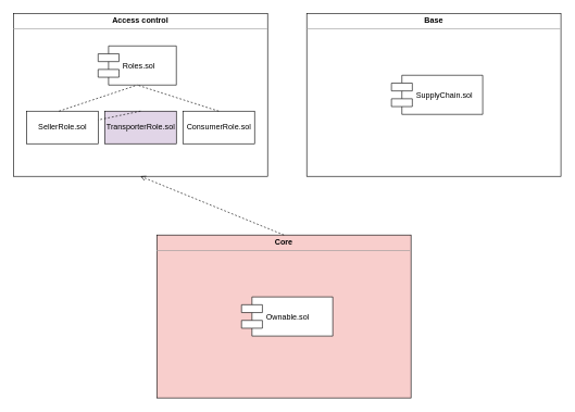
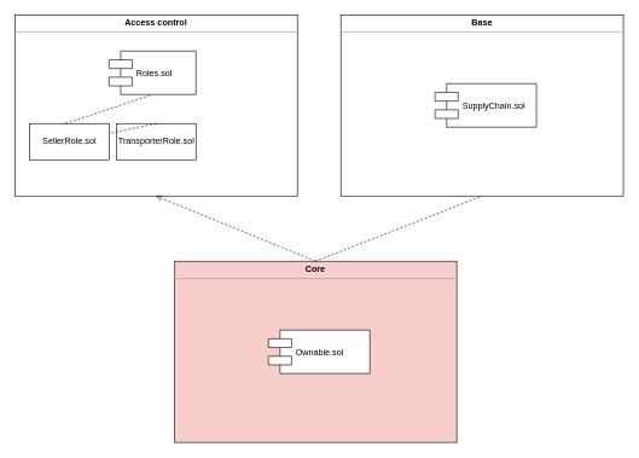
- <mxCell id="11" value="" style="endArrow=none;dashed=1;html=1;entryX=0.5;entryY=1;entryDx=0;entryDy=0;exitX=0.5;exitY=0;exitDx=0;exitDy=0;" parent="1" source="6" target="3" edge="1"><mxGeometry width="50" height="50" relative="1" as="geometry"><mxPoint x="225" y="180" as="sourcePoint" /><mxPoint x="220" y="140" as="targetPoint" /></mxGeometry></mxCell>
- <mxCell id="5" value="TransporterRole.sol" style="html=1;fillColor=#e1d5e7;" parent="1" vertex="1"><mxGeometry x="160" y="170" width="110" height="50" as="geometry" /></mxCell>
+ <mxCell id="5" value="TransporterRole.sol" style="html=1;" parent="1" vertex="1"><mxGeometry x="160" y="170" width="110" height="50" as="geometry" /></mxCell>
- <mxCell id="6" value="ConsumerRole.sol" style="html=1;" parent="1" vertex="1"><mxGeometry x="280" y="170" width="110" height="50" as="geometry" /></mxCell>
+ <mxCell id="15" value="" style="endArrow=none;dashed=1;html=1;entryX=0.5;entryY=1;entryDx=0;entryDy=0;exitX=0.5;exitY=0;exitDx=0;exitDy=0;" parent="1" source="12" target="7" edge="1"><mxGeometry width="50" height="50" relative="1" as="geometry"><mxPoint x="490" y="330" as="sourcePoint" /><mxPoint x="610" y="290" as="targetPoint" /></mxGeometry></mxCell>
